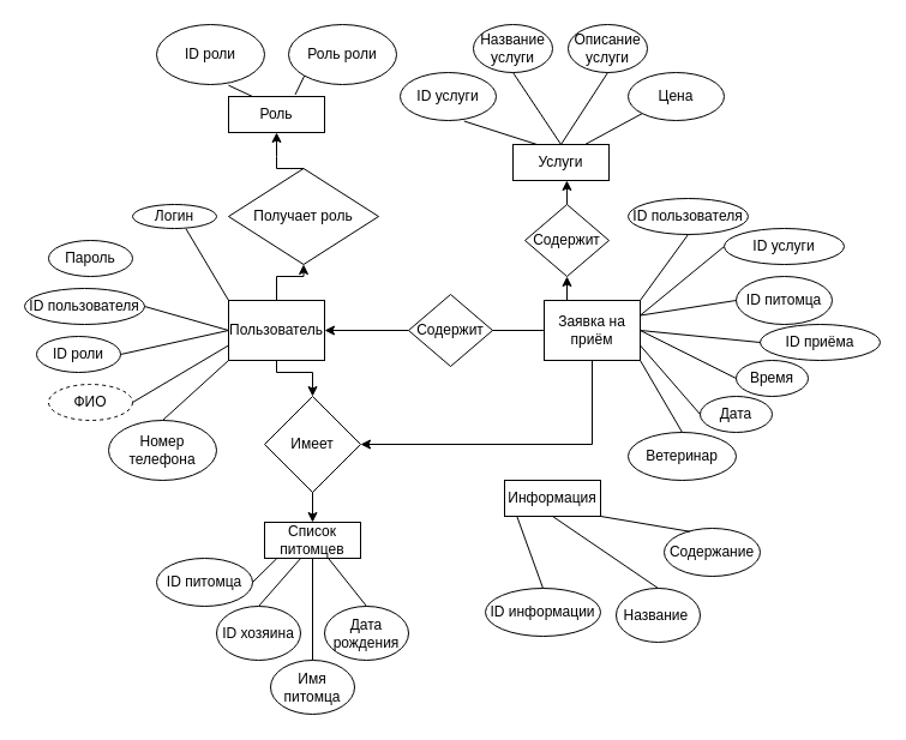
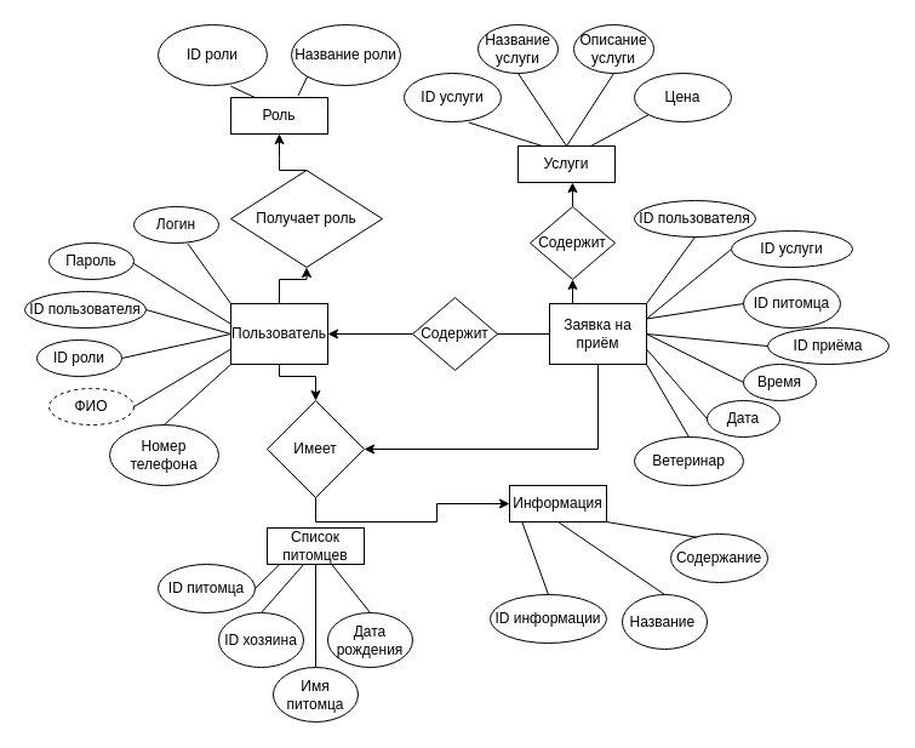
- <mxCell id="4" value="Роль роли" style="ellipse;whiteSpace=wrap;html=1;" parent="1" vertex="1"><mxGeometry x="240" width="90" height="50" as="geometry" y="20" /></mxCell>
+ <mxCell id="4" value="Название роли" style="ellipse;whiteSpace=wrap;html=1;" parent="1" vertex="1"><mxGeometry x="240" width="90" height="50" as="geometry" y="20" /></mxCell>
- <mxCell id="12" value="Логин" style="ellipse;whiteSpace=wrap;html=1;" parent="1" vertex="1"><mxGeometry x="110" y="170" width="70" height="20" as="geometry" /></mxCell>
+ <mxCell id="12" value="Логин" style="ellipse;whiteSpace=wrap;html=1;" parent="1" vertex="1"><mxGeometry x="110" y="170" width="70" height="30" as="geometry" /></mxCell>
+ <mxCell id="18" value="" style="endArrow=none;html=1;rounded=0;exitX=0.99;exitY=0.554;exitDx=0;exitDy=0;exitPerimeter=0;entryX=-0.003;entryY=0.332;entryDx=0;entryDy=0;entryPerimeter=0;" parent="1" source="13" target="11" edge="1"><mxGeometry width="50" height="50" relative="1" as="geometry"><mxPoint x="140" y="320" as="sourcePoint" /><mxPoint x="180" y="270" as="targetPoint" /></mxGeometry></mxCell>
- <mxCell id="21" value="" style="edgeStyle=orthogonalEdgeStyle;rounded=0;orthogonalLoop=1;jettySize=auto;html=1;exitX=0.5;exitY=1;exitDx=0;exitDy=0;entryX=0.5;entryY=0;entryDx=0;entryDy=0;" parent="1" source="20" target="22" edge="1"><mxGeometry relative="1" as="geometry"><mxPoint x="259.75" y="425" as="targetPoint" /><mxPoint x="260" y="405" as="sourcePoint" /></mxGeometry></mxCell>
+ <mxCell id="21" value="" style="edgeStyle=orthogonalEdgeStyle;rounded=0;orthogonalLoop=1;jettySize=auto;html=1;exitX=0.5;exitY=1;exitDx=0;exitDy=0;" parent="1" source="20" target="66" edge="1"><mxGeometry relative="1" as="geometry"><mxPoint x="259.75" y="425" as="targetPoint" /><mxPoint x="260" y="405" as="sourcePoint" /></mxGeometry></mxCell>
